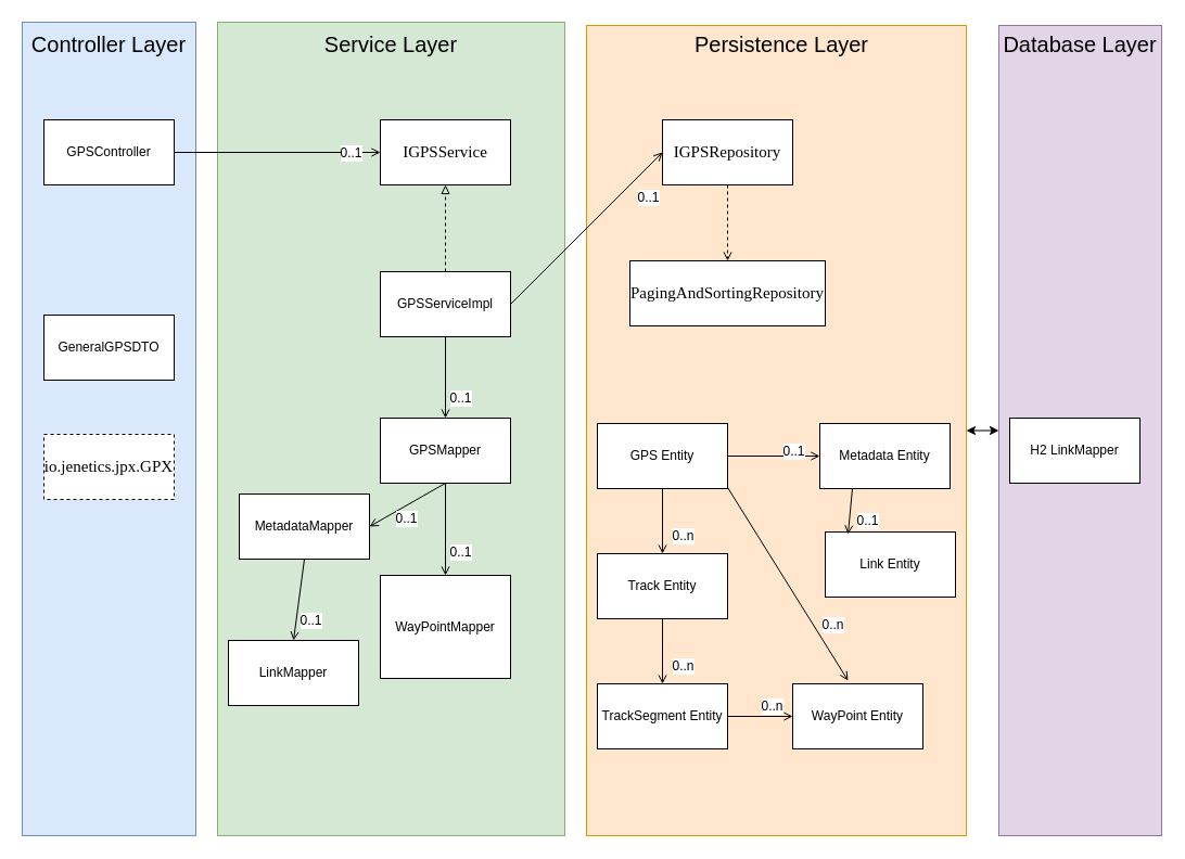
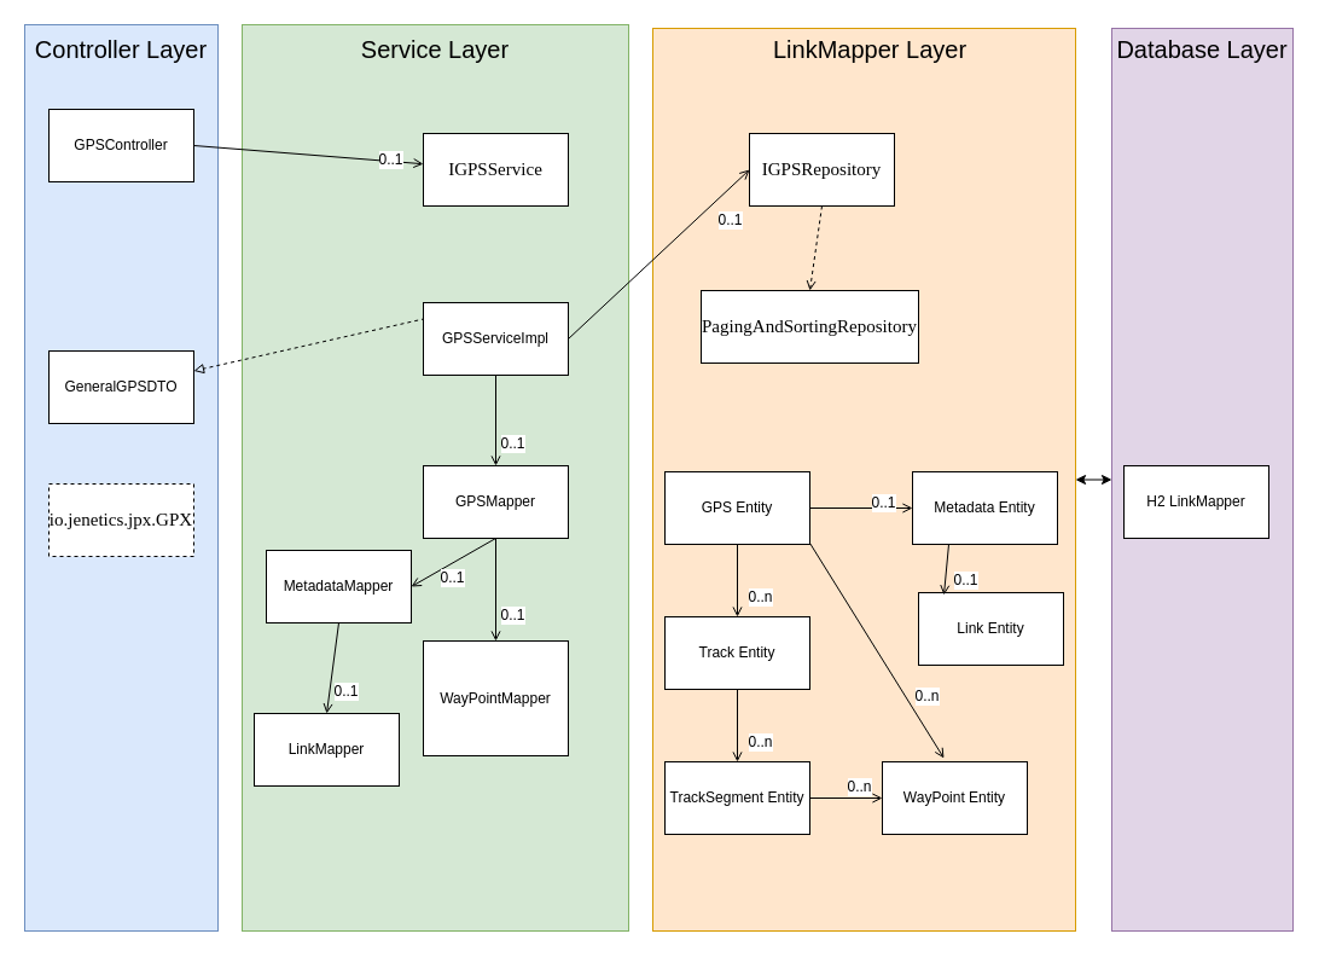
- <mxCell id="52" value="&lt;font style=&quot;font-size: 20px&quot;&gt;Persistence Layer&lt;/font&gt;" style="text;html=1;strokeColor=none;fillColor=none;align=center;verticalAlign=middle;whiteSpace=wrap;rounded=0;" vertex="1" parent="1"><mxGeometry x="630" y="30" width="180" height="20" as="geometry" /></mxCell>
+ <mxCell id="52" value="&lt;font style=&quot;font-size: 20px&quot;&gt;LinkMapper Layer&lt;/font&gt;" style="text;html=1;strokeColor=none;fillColor=none;align=center;verticalAlign=middle;whiteSpace=wrap;rounded=0;" vertex="1" parent="1"><mxGeometry x="630" y="30" width="180" height="20" as="geometry" /></mxCell>
- <mxCell id="10" value="GPSController" style="rounded=0;whiteSpace=wrap;html=1;" vertex="1" parent="1"><mxGeometry x="40" y="110" width="120" height="60" as="geometry" /></mxCell>
+ <mxCell id="10" value="GPSController" style="rounded=0;whiteSpace=wrap;html=1;" vertex="1" parent="1"><mxGeometry x="40" y="90" width="120" height="60" as="geometry" /></mxCell>
- <mxCell id="26" value="&lt;pre style=&quot;background-color: rgb(255 , 255 , 255) ; font-family: &amp;#34;courier 10 pitch&amp;#34; ; font-size: 11.3pt&quot;&gt;IGPSRepository&lt;/pre&gt;" style="rounded=0;whiteSpace=wrap;html=1;" vertex="1" parent="1"><mxGeometry x="610" y="110" width="120" height="60" as="geometry" /></mxCell>
+ <mxCell id="26" value="&lt;pre style=&quot;background-color: rgb(255 , 255 , 255) ; font-family: &amp;#34;courier 10 pitch&amp;#34; ; font-size: 11.3pt&quot;&gt;IGPSRepository&lt;/pre&gt;" style="rounded=0;whiteSpace=wrap;html=1;" vertex="1" parent="1"><mxGeometry x="620" y="110" width="120" height="60" as="geometry" /></mxCell>
- <mxCell id="7" value="" style="endArrow=block;html=1;entryX=0.5;entryY=1;entryDx=0;entryDy=0;exitX=0.5;exitY=0;exitDx=0;exitDy=0;dashed=1;endFill=0;" edge="1" parent="1" source="11" target="6"><mxGeometry width="50" height="50" relative="1" as="geometry"><mxPoint x="410" y="250" as="sourcePoint" /><mxPoint x="420" y="189" as="targetPoint" /></mxGeometry></mxCell>
+ <mxCell id="7" value="" style="endArrow=block;html=1;exitX=0.5;exitY=0;exitDx=0;exitDy=0;dashed=1;endFill=0;" edge="1" parent="1" source="11" target="24"><mxGeometry width="50" height="50" relative="1" as="geometry"><mxPoint x="410" y="250" as="sourcePoint" /><mxPoint x="420" y="189" as="targetPoint" /></mxGeometry></mxCell>
